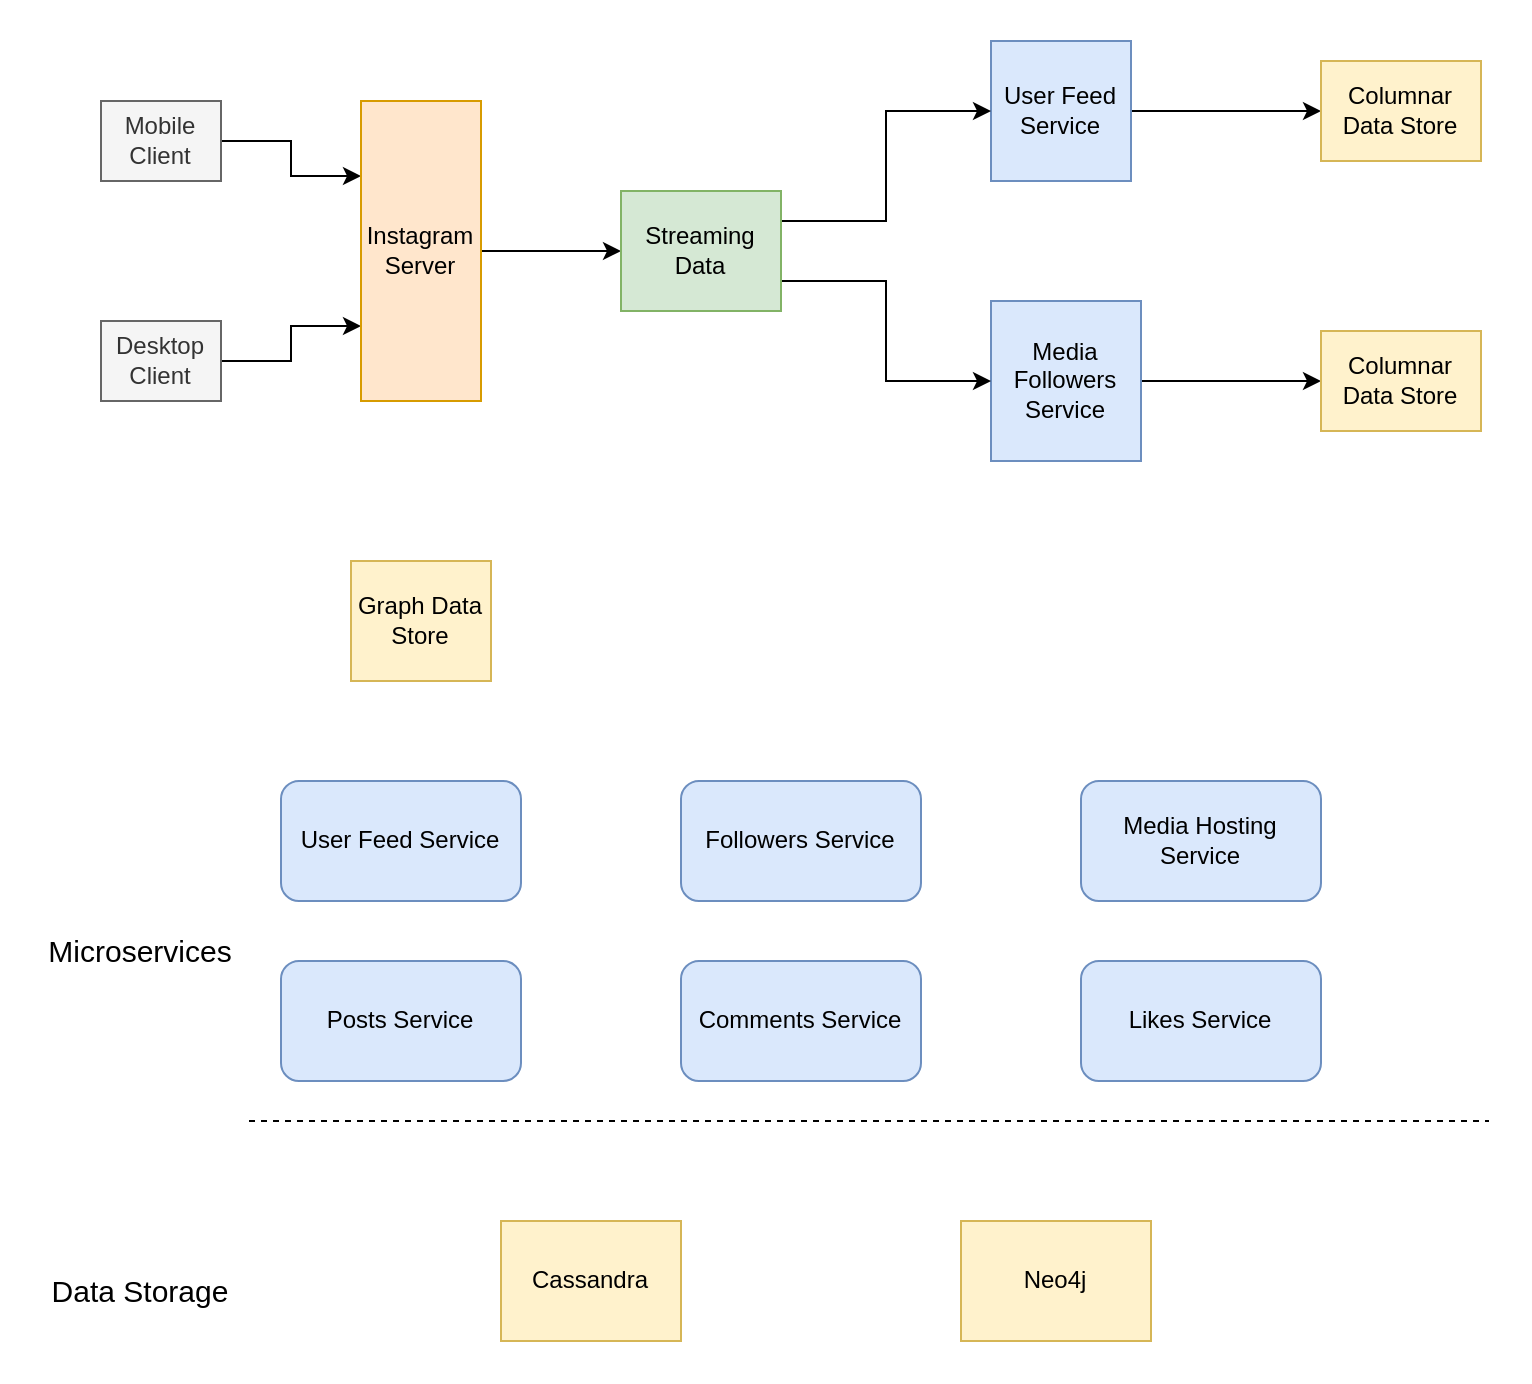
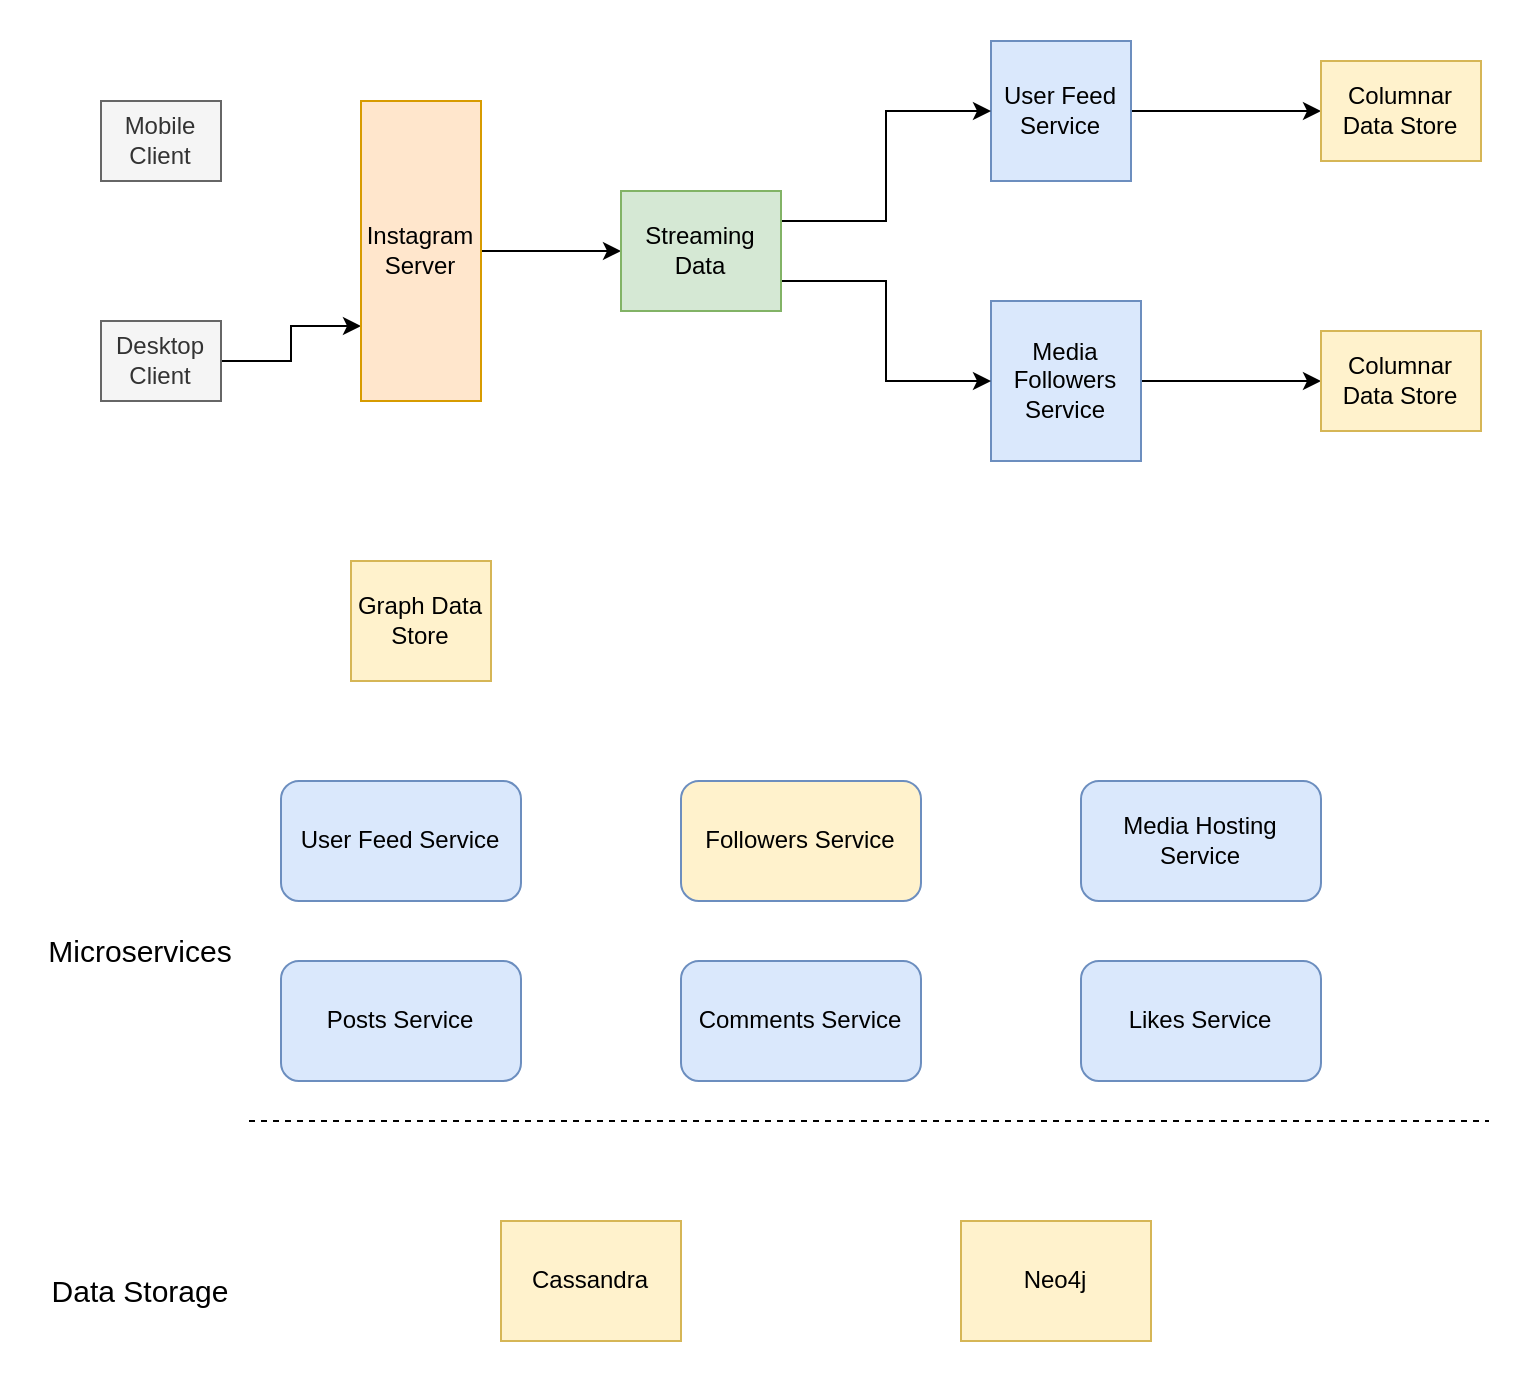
- <mxCell id="2" style="edgeStyle=orthogonalEdgeStyle;rounded=0;orthogonalLoop=1;jettySize=auto;html=1;exitX=1;exitY=0.5;exitDx=0;exitDy=0;entryX=0;entryY=0.25;entryDx=0;entryDy=0;" edge="1" parent="1" source="3" target="7"><mxGeometry relative="1" as="geometry" /></mxCell>
- <mxCell id="22" value="Followers Service" style="rounded=1;whiteSpace=wrap;html=1;fillColor=#dae8fc;strokeColor=#6c8ebf;" vertex="1" parent="1"><mxGeometry x="340" y="390" width="120" height="60" as="geometry" /></mxCell>
+ <mxCell id="22" value="Followers Service" style="rounded=1;whiteSpace=wrap;html=1;fillColor=#fff2cc;strokeColor=#6c8ebf;" vertex="1" parent="1"><mxGeometry x="340" y="390" width="120" height="60" as="geometry" /></mxCell>
